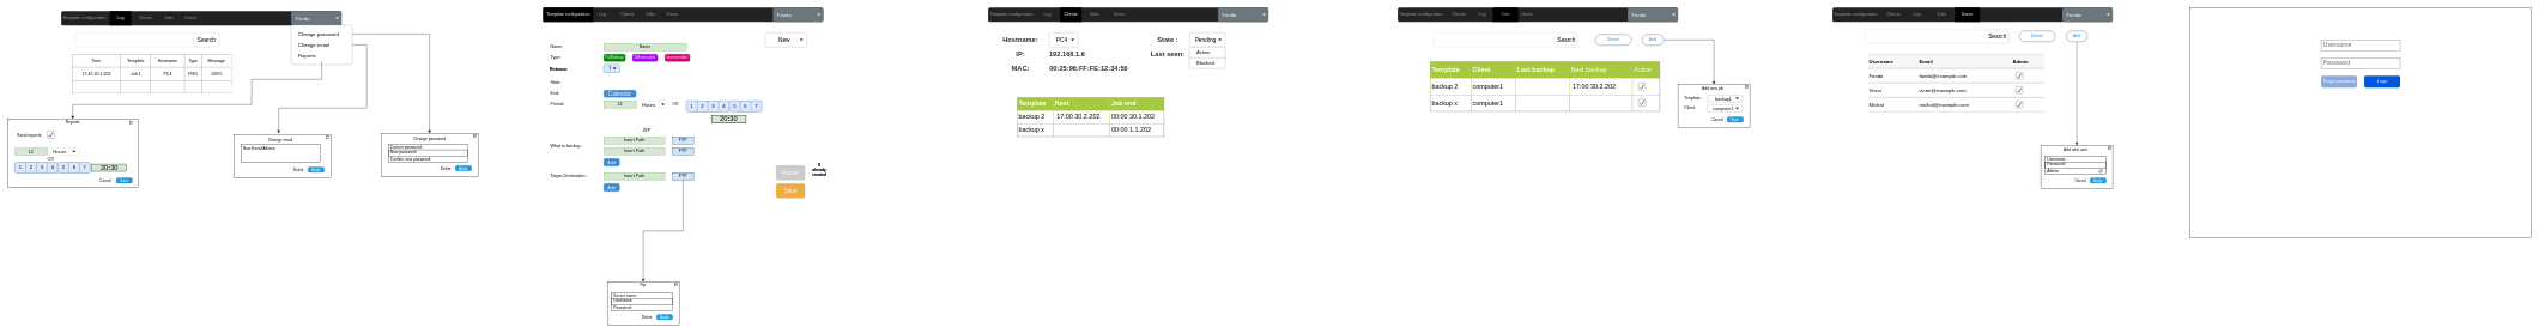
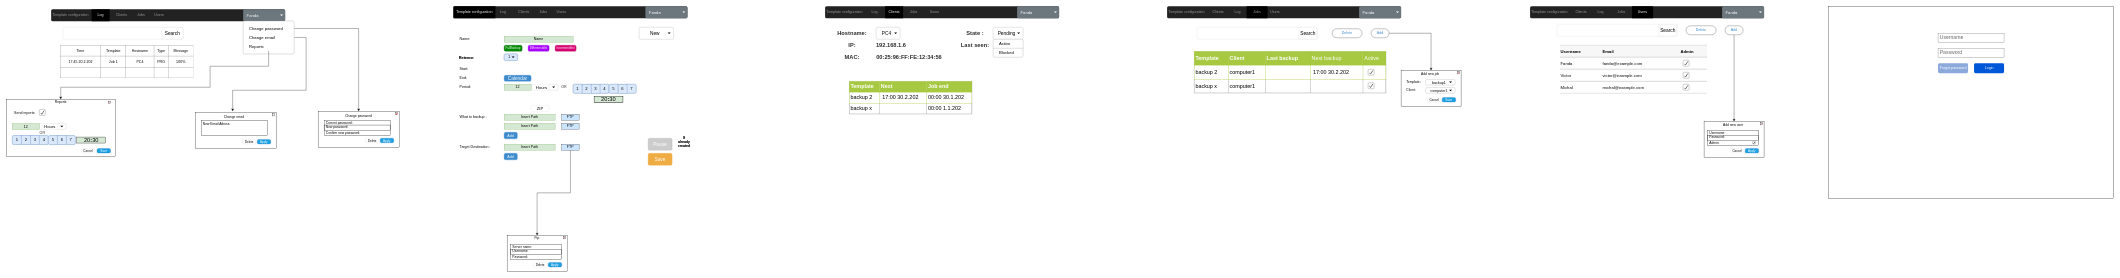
- <mxCell id="210" value="Type:" style="text;html=1;strokeColor=none;fillColor=none;align=left;verticalAlign=middle;whiteSpace=wrap;rounded=0;" vertex="1" parent="204"><mxGeometry x="1530" y="150" width="40" height="20" as="geometry" /></mxCell>
- <mxCell id="211" value="What to backup :" style="text;html=1;strokeColor=none;fillColor=none;align=left;verticalAlign=middle;whiteSpace=wrap;rounded=0;" vertex="1" parent="204"><mxGeometry x="1530" y="395" width="100" height="20" as="geometry" /></mxCell>
+ <mxCell id="211" value="What to backup :" style="text;html=1;strokeColor=none;fillColor=none;align=left;verticalAlign=middle;whiteSpace=wrap;rounded=0;" vertex="1" parent="204"><mxGeometry x="1530" y="380" width="100" height="20" as="geometry" /></mxCell>
